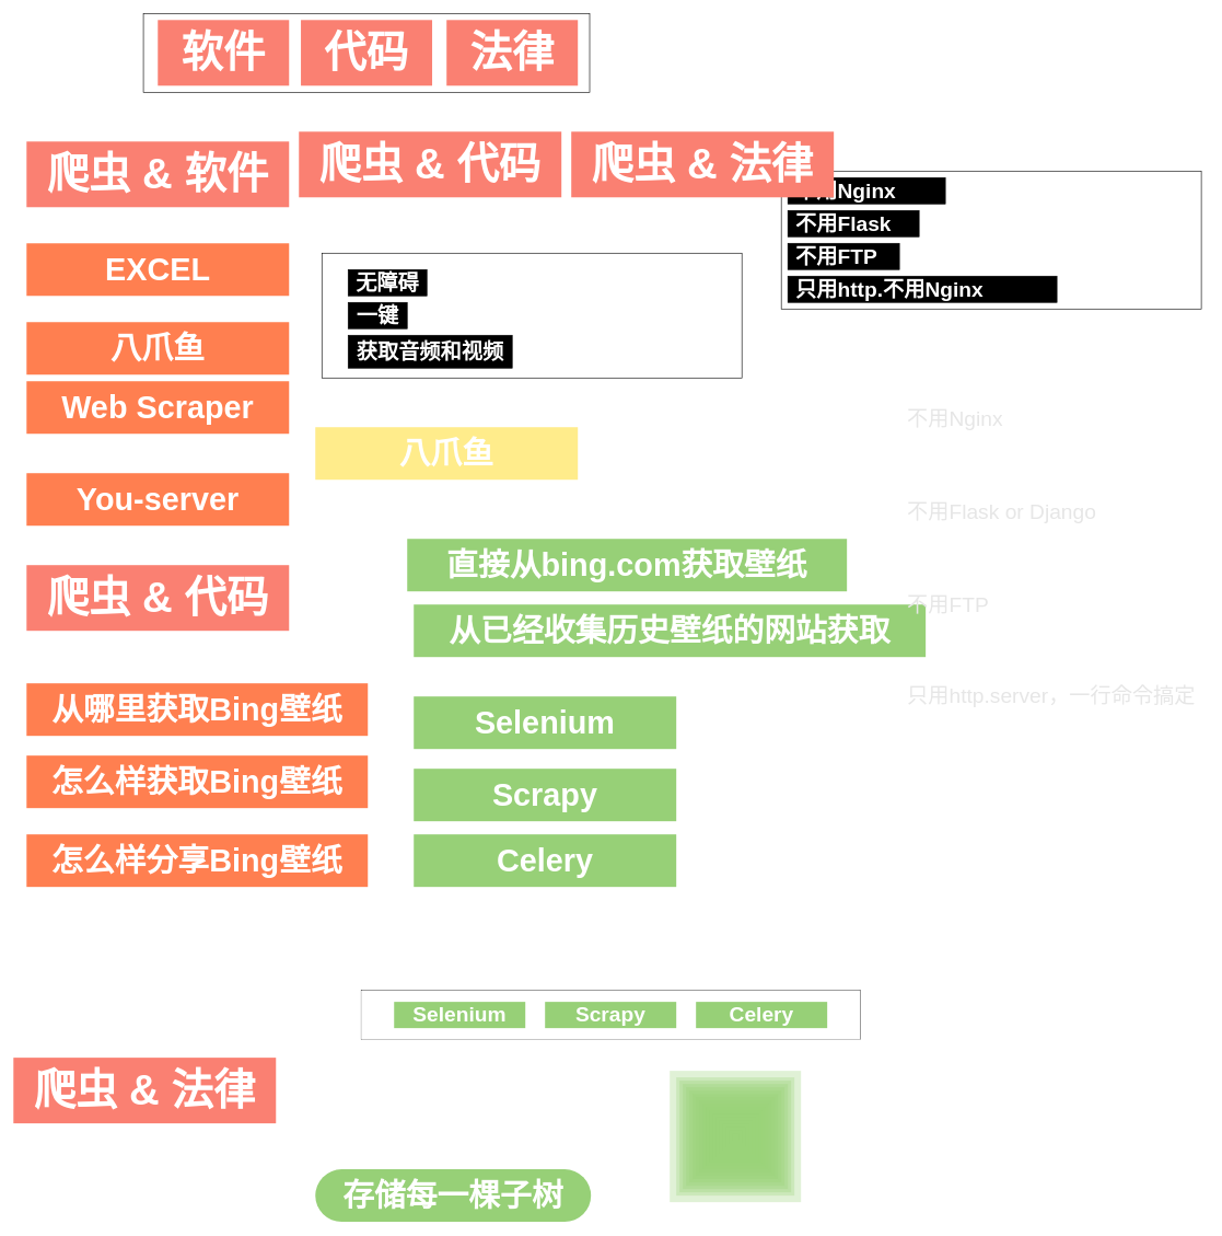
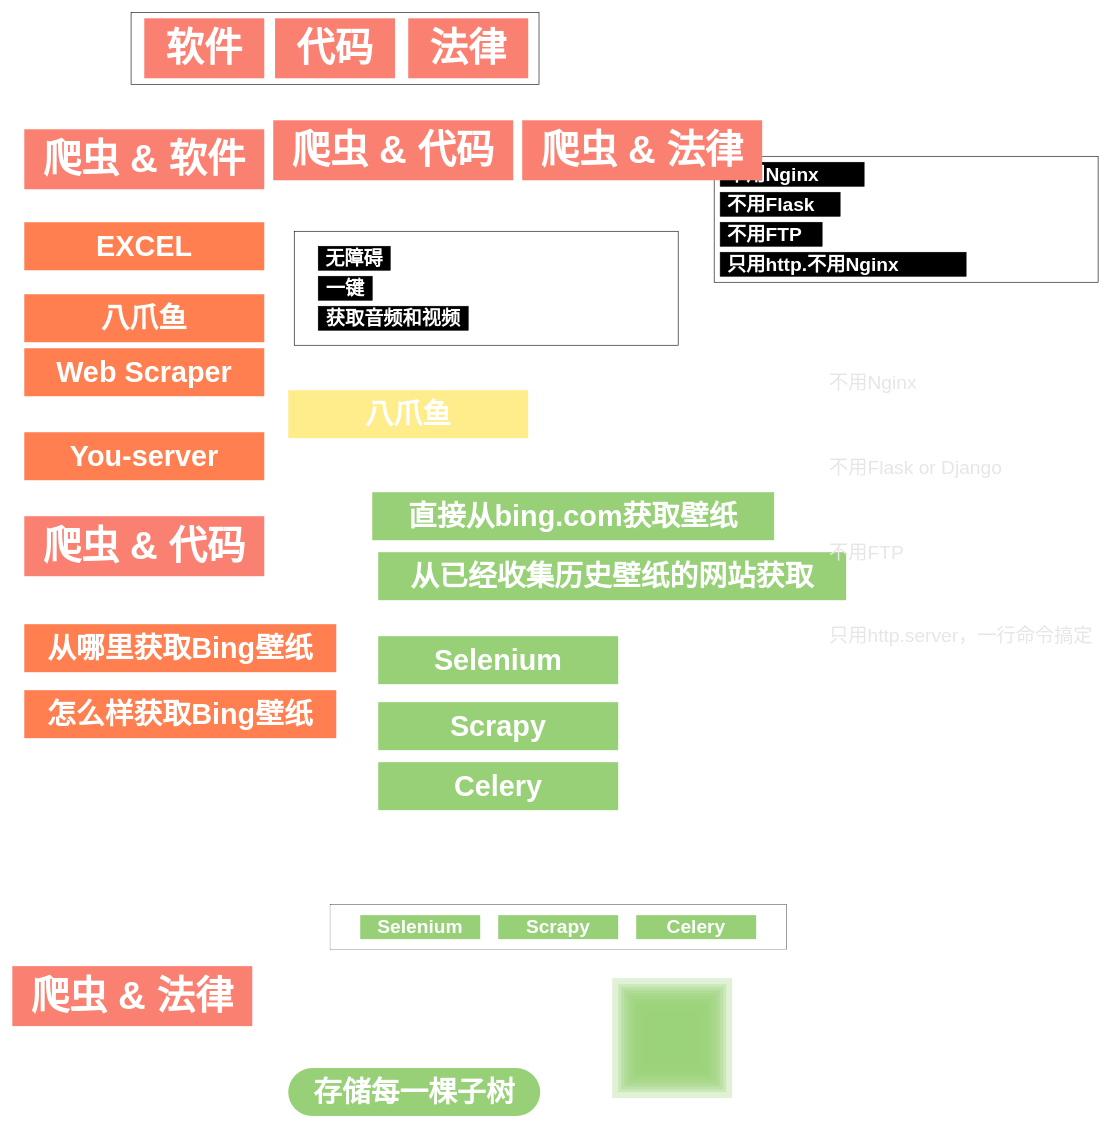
- <mxCell id="13" value="获取音频和视频" style="rounded=0;whiteSpace=wrap;html=1;fontFamily=Helvetica;fontSize=32;fontStyle=1;fillColor=#000000;fontColor=#FFFFFF;" parent="1" vertex="1"><mxGeometry x="530" y="510" width="250" height="50" as="geometry" /></mxCell>
+ <mxCell id="13" value="获取音频和视频" style="rounded=0;whiteSpace=wrap;html=1;fontFamily=Helvetica;fontSize=32;fontStyle=1;fillColor=#000000;fontColor=#FFFFFF;" parent="1" vertex="1"><mxGeometry x="530" y="510" width="250" height="40" as="geometry" /></mxCell>
- <mxCell id="16" value="怎么样分享Bing壁纸" style="rounded=0;whiteSpace=wrap;html=1;fontFamily=Helvetica;fontSize=48;fontStyle=1;fontColor=#FFFFFF;strokeColor=none;fillColor=#FF7F50;" parent="1" vertex="1"><mxGeometry x="40" y="1270" width="520" height="80" as="geometry" /></mxCell>
